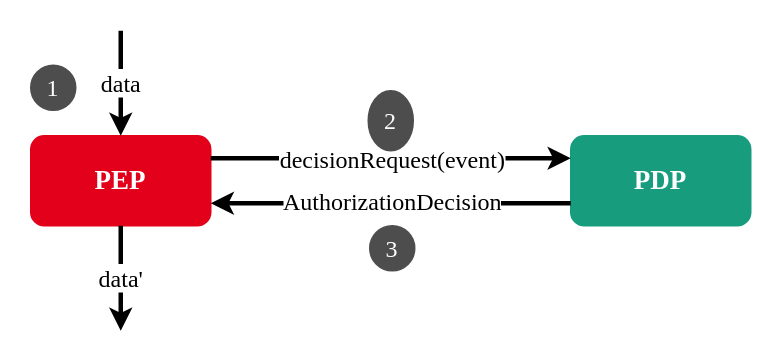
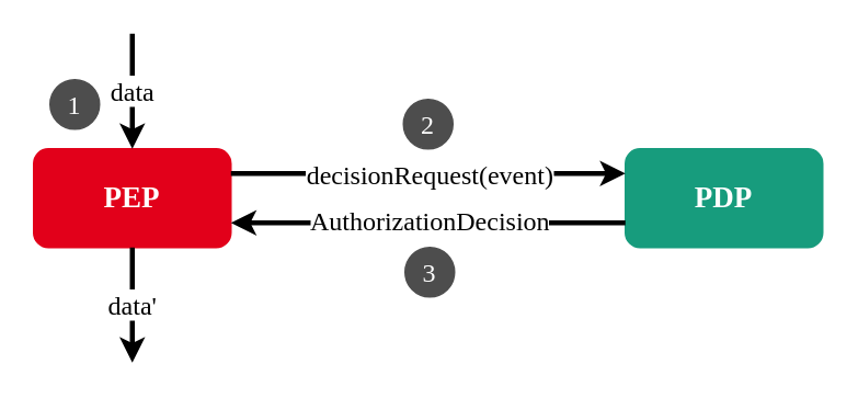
- <mxCell id="10" value="1" style="ellipse;whiteSpace=wrap;html=1;aspect=fixed;fontFamily=Verdana;fontSize=16;strokeColor=#4D4D4D;fillColor=#4D4D4D;fontColor=#FFFFFF;" parent="1" vertex="1"><mxGeometry x="20" y="43" width="30" height="30" as="geometry" /></mxCell>
+ <mxCell id="10" value="1" style="ellipse;whiteSpace=wrap;html=1;aspect=fixed;fontFamily=Verdana;fontSize=16;strokeColor=#4D4D4D;fillColor=#4D4D4D;fontColor=#FFFFFF;" parent="1" vertex="1"><mxGeometry x="30" y="48" width="30" height="30" as="geometry" /></mxCell>
- <mxCell id="11" value="2" style="ellipse;whiteSpace=wrap;html=1;aspect=fixed;fontFamily=Verdana;fontSize=16;strokeColor=#4D4D4D;fillColor=#4D4D4D;fontColor=#FFFFFF;" parent="1" vertex="1"><mxGeometry x="245" y="60" width="30" height="40" as="geometry" /></mxCell>
+ <mxCell id="11" value="2" style="ellipse;whiteSpace=wrap;html=1;aspect=fixed;fontFamily=Verdana;fontSize=16;strokeColor=#4D4D4D;fillColor=#4D4D4D;fontColor=#FFFFFF;" parent="1" vertex="1"><mxGeometry x="245" y="60" width="30" height="30" as="geometry" /></mxCell>
